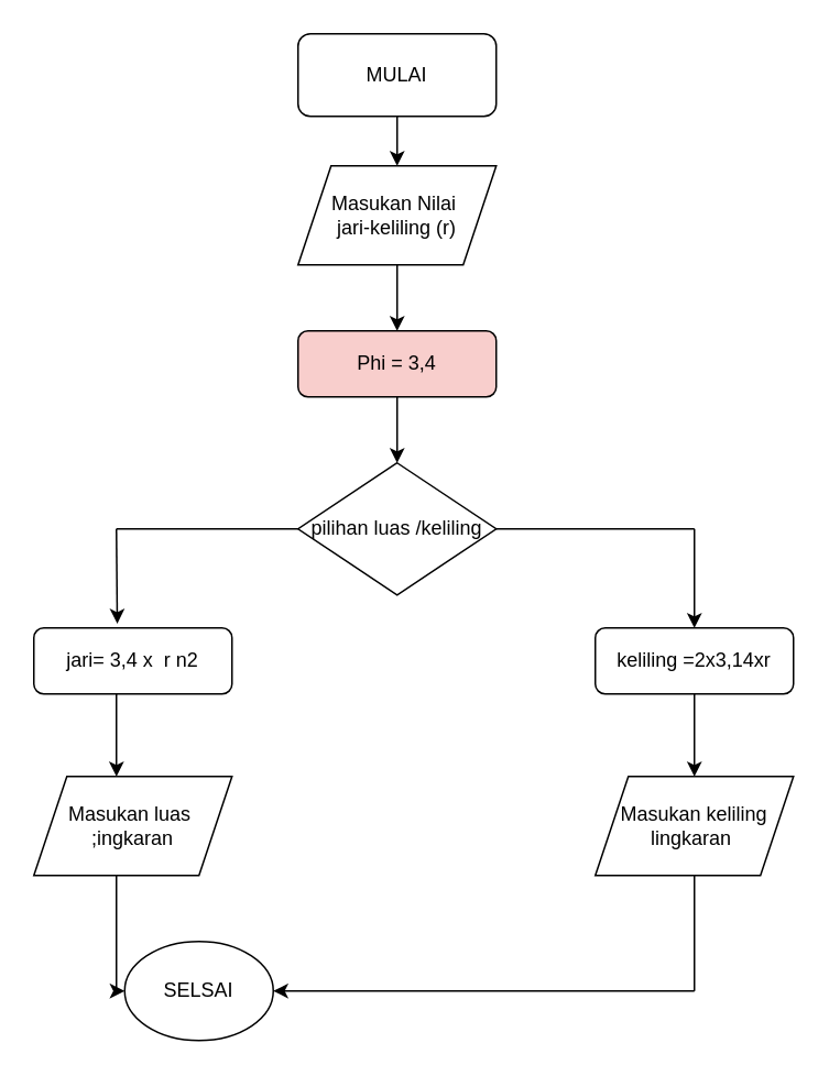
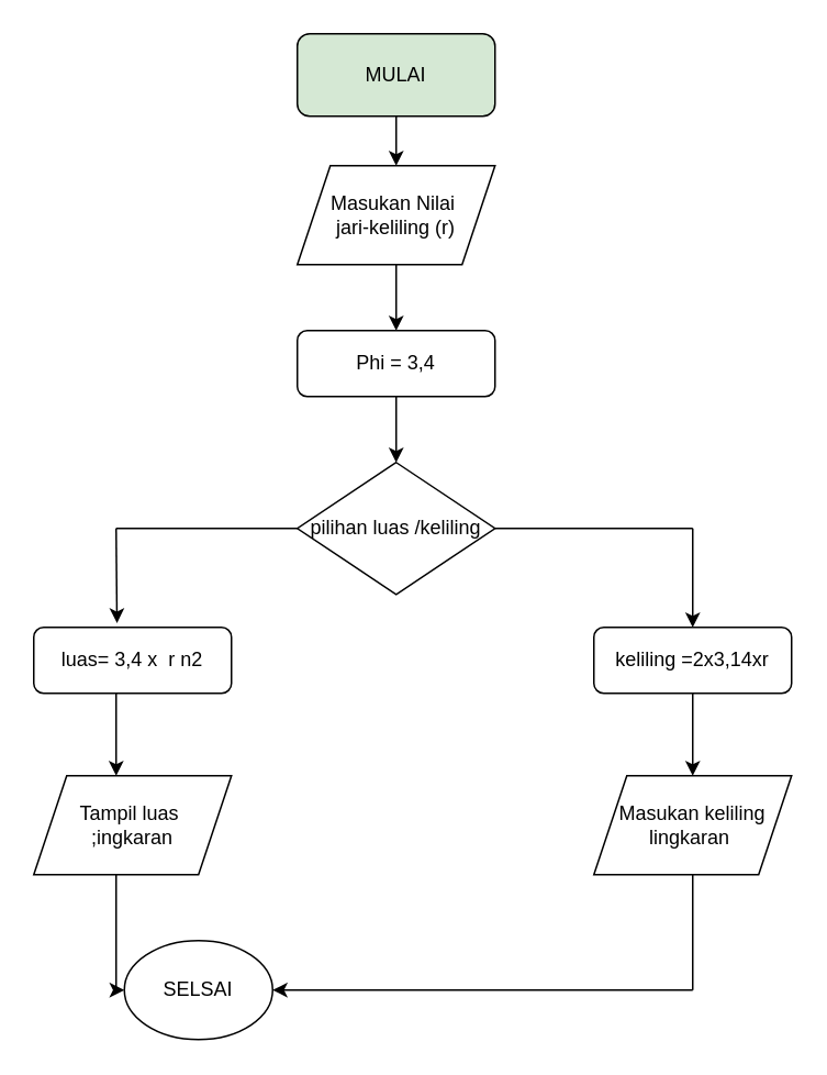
- <mxCell id="2" value="MULAI" style="rounded=1;whiteSpace=wrap;html=1;" vertex="1" parent="1"><mxGeometry x="180" y="20" width="120" height="50" as="geometry" /></mxCell>
+ <mxCell id="2" value="MULAI" style="rounded=1;whiteSpace=wrap;html=1;fillColor=#d5e8d4;" vertex="1" parent="1"><mxGeometry x="180" y="20" width="120" height="50" as="geometry" /></mxCell>
- <mxCell id="4" value="Phi = 3,4" style="rounded=1;whiteSpace=wrap;html=1;fillColor=#f8cecc;" vertex="1" parent="1"><mxGeometry x="180" y="200" width="120" height="40" as="geometry" /></mxCell>
+ <mxCell id="4" value="Phi = 3,4" style="rounded=1;whiteSpace=wrap;html=1;" vertex="1" parent="1"><mxGeometry x="180" y="200" width="120" height="40" as="geometry" /></mxCell>
- <mxCell id="6" value="jari= 3,4 x&amp;nbsp; r n2" style="rounded=1;whiteSpace=wrap;html=1;" vertex="1" parent="1"><mxGeometry x="20" y="380" width="120" height="40" as="geometry" /></mxCell>
+ <mxCell id="6" value="luas= 3,4 x&amp;nbsp; r n2" style="rounded=1;whiteSpace=wrap;html=1;" vertex="1" parent="1"><mxGeometry x="20" y="380" width="120" height="40" as="geometry" /></mxCell>
- <mxCell id="8" value="Masukan luas&amp;nbsp;&lt;br&gt;;ingkaran" style="shape=parallelogram;perimeter=parallelogramPerimeter;whiteSpace=wrap;html=1;fixedSize=1;" vertex="1" parent="1"><mxGeometry x="20" y="470" width="120" height="60" as="geometry" /></mxCell>
+ <mxCell id="8" value="Tampil luas&amp;nbsp;&lt;br&gt;;ingkaran" style="shape=parallelogram;perimeter=parallelogramPerimeter;whiteSpace=wrap;html=1;fixedSize=1;" vertex="1" parent="1"><mxGeometry x="20" y="470" width="120" height="60" as="geometry" /></mxCell>
